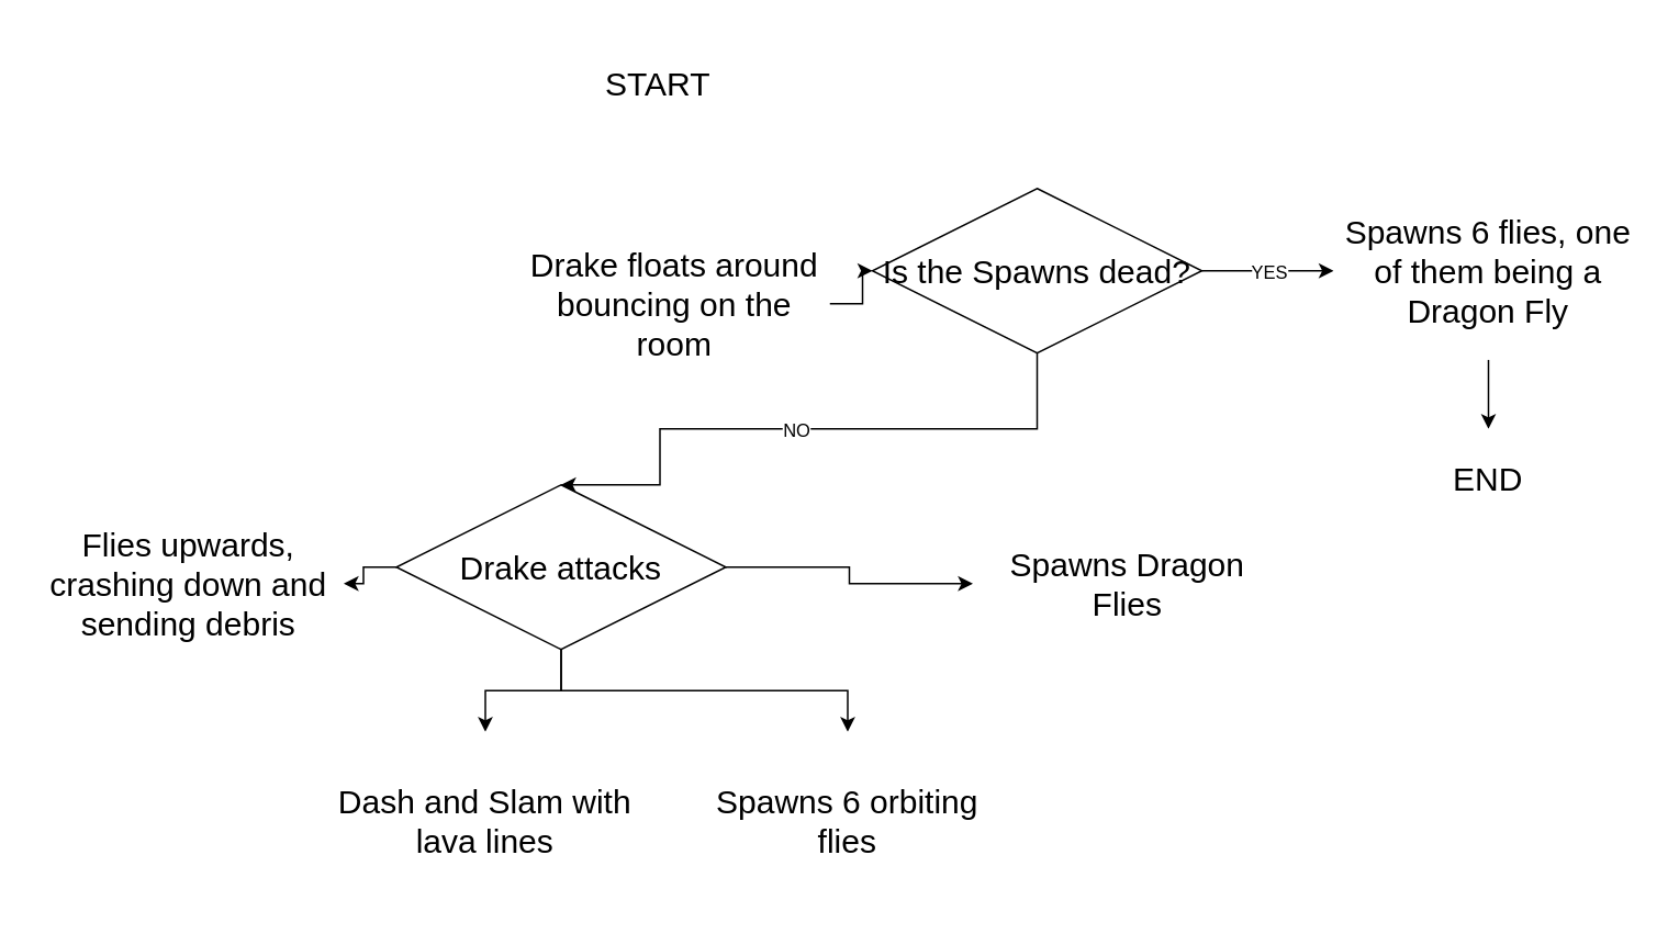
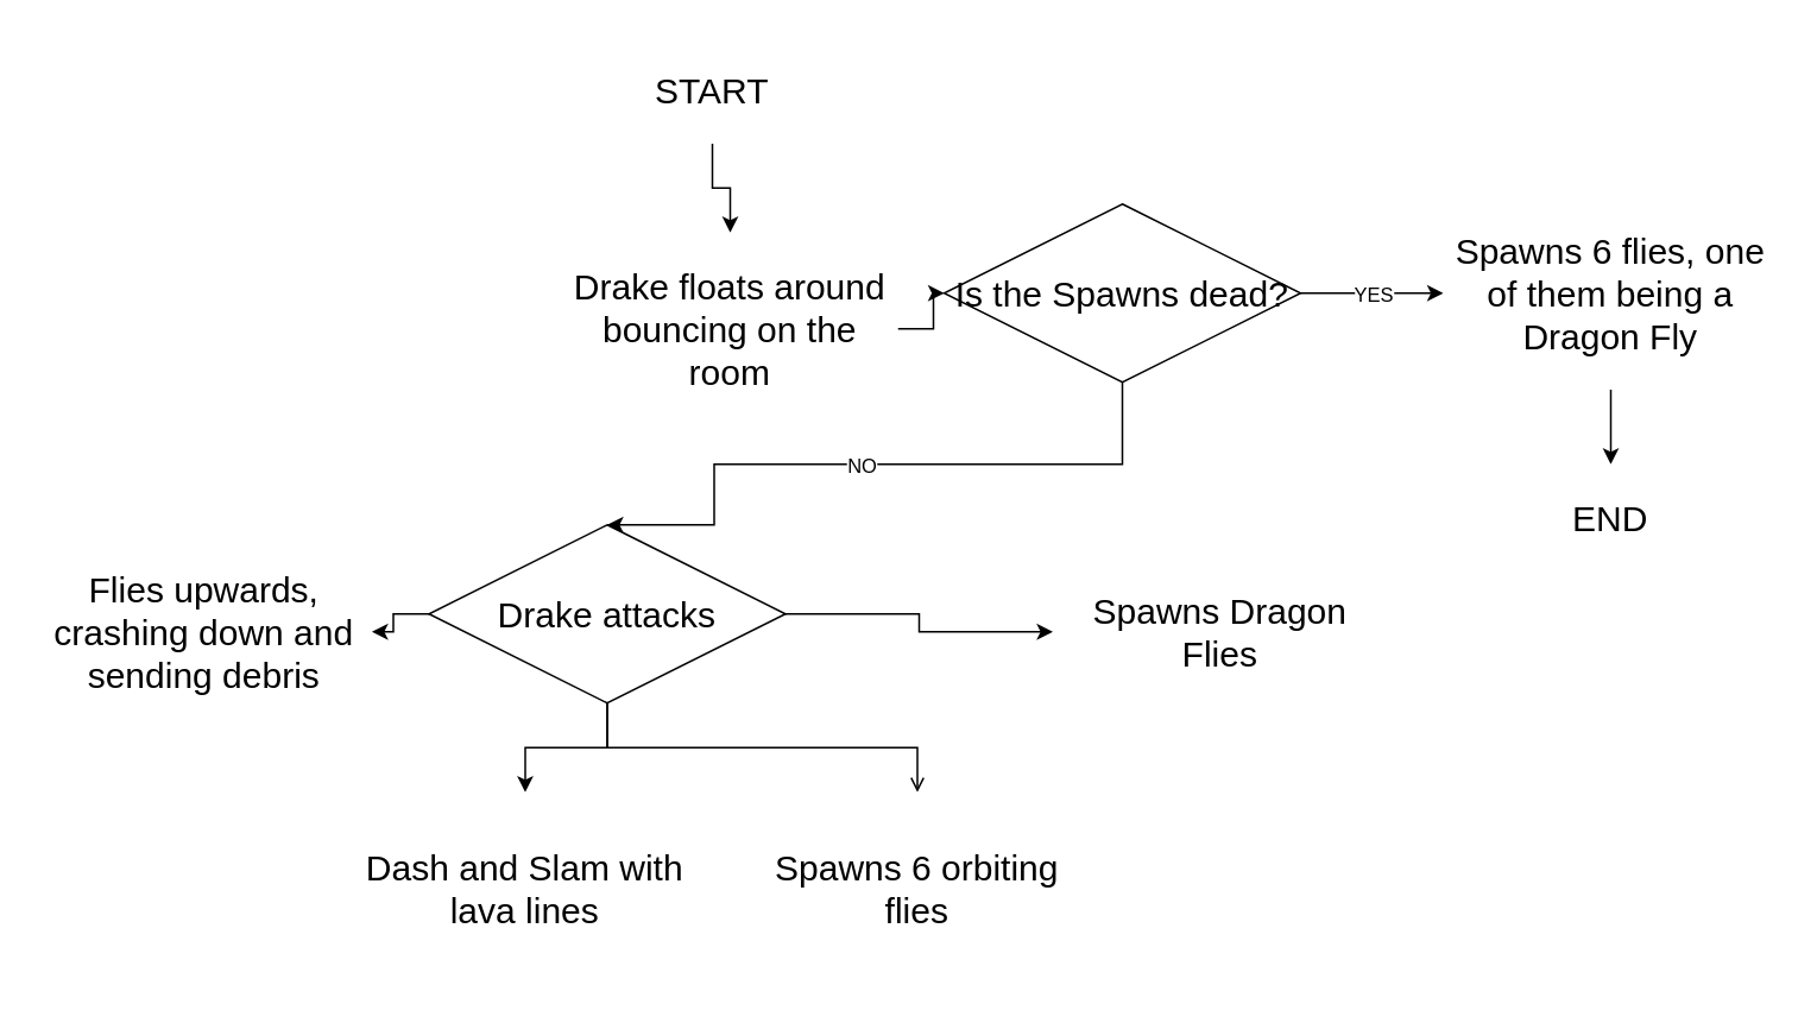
+ <mxCell id="2" style="edgeStyle=orthogonalEdgeStyle;rounded=0;orthogonalLoop=1;jettySize=auto;html=1;" edge="1" parent="1" source="3" target="5"><mxGeometry relative="1" as="geometry" /></mxCell>
- <mxCell id="7" style="edgeStyle=orthogonalEdgeStyle;rounded=0;orthogonalLoop=1;jettySize=auto;html=1;entryX=0.5;entryY=0;entryDx=0;entryDy=0;" edge="1" parent="1" source="10" target="12"><mxGeometry relative="1" as="geometry" /></mxCell>
+ <mxCell id="7" style="edgeStyle=orthogonalEdgeStyle;rounded=0;orthogonalLoop=1;jettySize=auto;html=1;entryX=0.5;entryY=0;entryDx=0;entryDy=0;endArrow=open;" edge="1" parent="1" source="10" target="12"><mxGeometry relative="1" as="geometry" /></mxCell>
